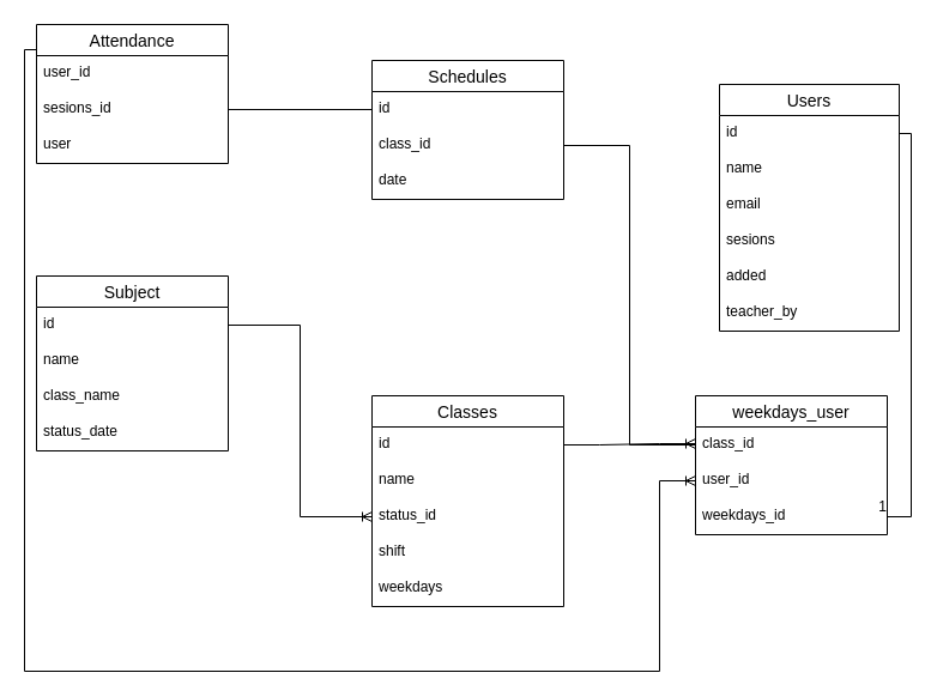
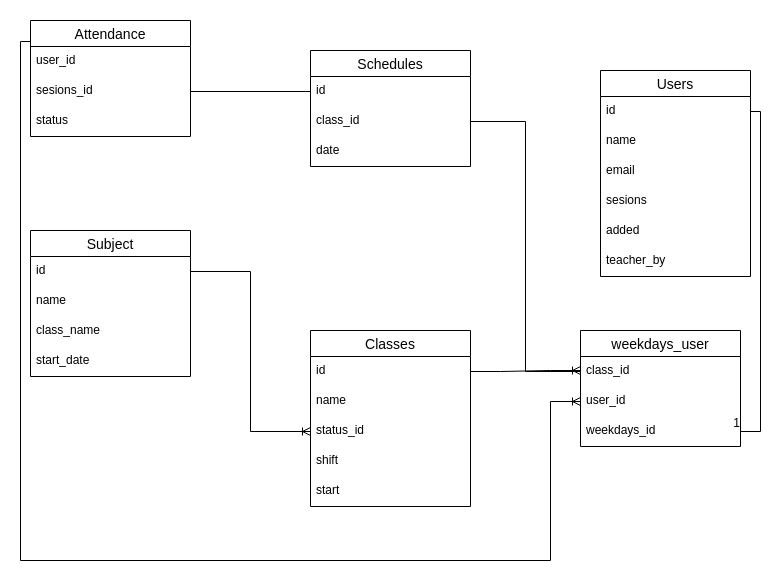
- <mxCell id="18" value="user" style="text;strokeColor=none;fillColor=none;spacingLeft=4;spacingRight=4;overflow=hidden;rotatable=0;points=[[0,0.5],[1,0.5]];portConstraint=eastwest;fontSize=12;" parent="15" vertex="1"><mxGeometry y="86" width="160" height="30" as="geometry" /></mxCell>
+ <mxCell id="18" value="status" style="text;strokeColor=none;fillColor=none;spacingLeft=4;spacingRight=4;overflow=hidden;rotatable=0;points=[[0,0.5],[1,0.5]];portConstraint=eastwest;fontSize=12;" parent="15" vertex="1"><mxGeometry y="86" width="160" height="30" as="geometry" /></mxCell>
- <mxCell id="31" value="status_date" style="text;strokeColor=none;fillColor=none;spacingLeft=4;spacingRight=4;overflow=hidden;rotatable=0;points=[[0,0.5],[1,0.5]];portConstraint=eastwest;fontSize=12;" parent="27" vertex="1"><mxGeometry y="116" width="160" height="30" as="geometry" /></mxCell>
+ <mxCell id="31" value="start_date" style="text;strokeColor=none;fillColor=none;spacingLeft=4;spacingRight=4;overflow=hidden;rotatable=0;points=[[0,0.5],[1,0.5]];portConstraint=eastwest;fontSize=12;" parent="27" vertex="1"><mxGeometry y="116" width="160" height="30" as="geometry" /></mxCell>
- <mxCell id="7" value="weekdays" style="text;strokeColor=none;fillColor=none;spacingLeft=4;spacingRight=4;overflow=hidden;rotatable=0;points=[[0,0.5],[1,0.5]];portConstraint=eastwest;fontSize=12;" parent="2" vertex="1"><mxGeometry y="146" width="160" height="30" as="geometry" /></mxCell>
+ <mxCell id="7" value="start" style="text;strokeColor=none;fillColor=none;spacingLeft=4;spacingRight=4;overflow=hidden;rotatable=0;points=[[0,0.5],[1,0.5]];portConstraint=eastwest;fontSize=12;" parent="2" vertex="1"><mxGeometry y="146" width="160" height="30" as="geometry" /></mxCell>
